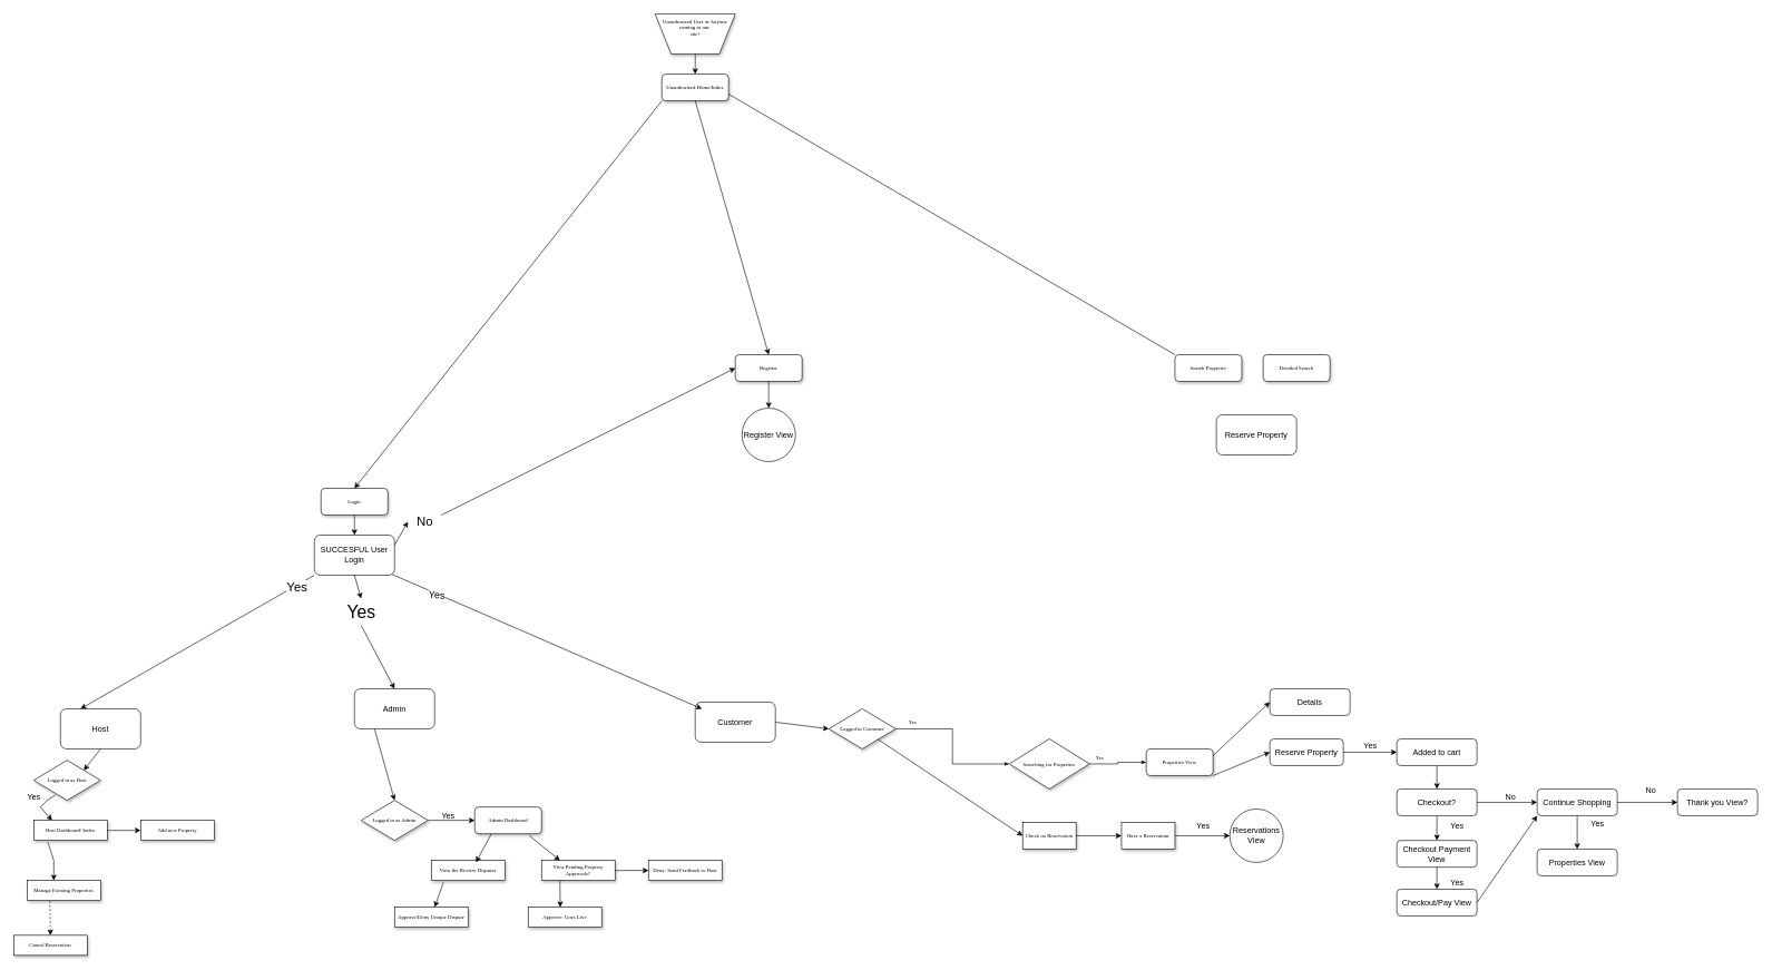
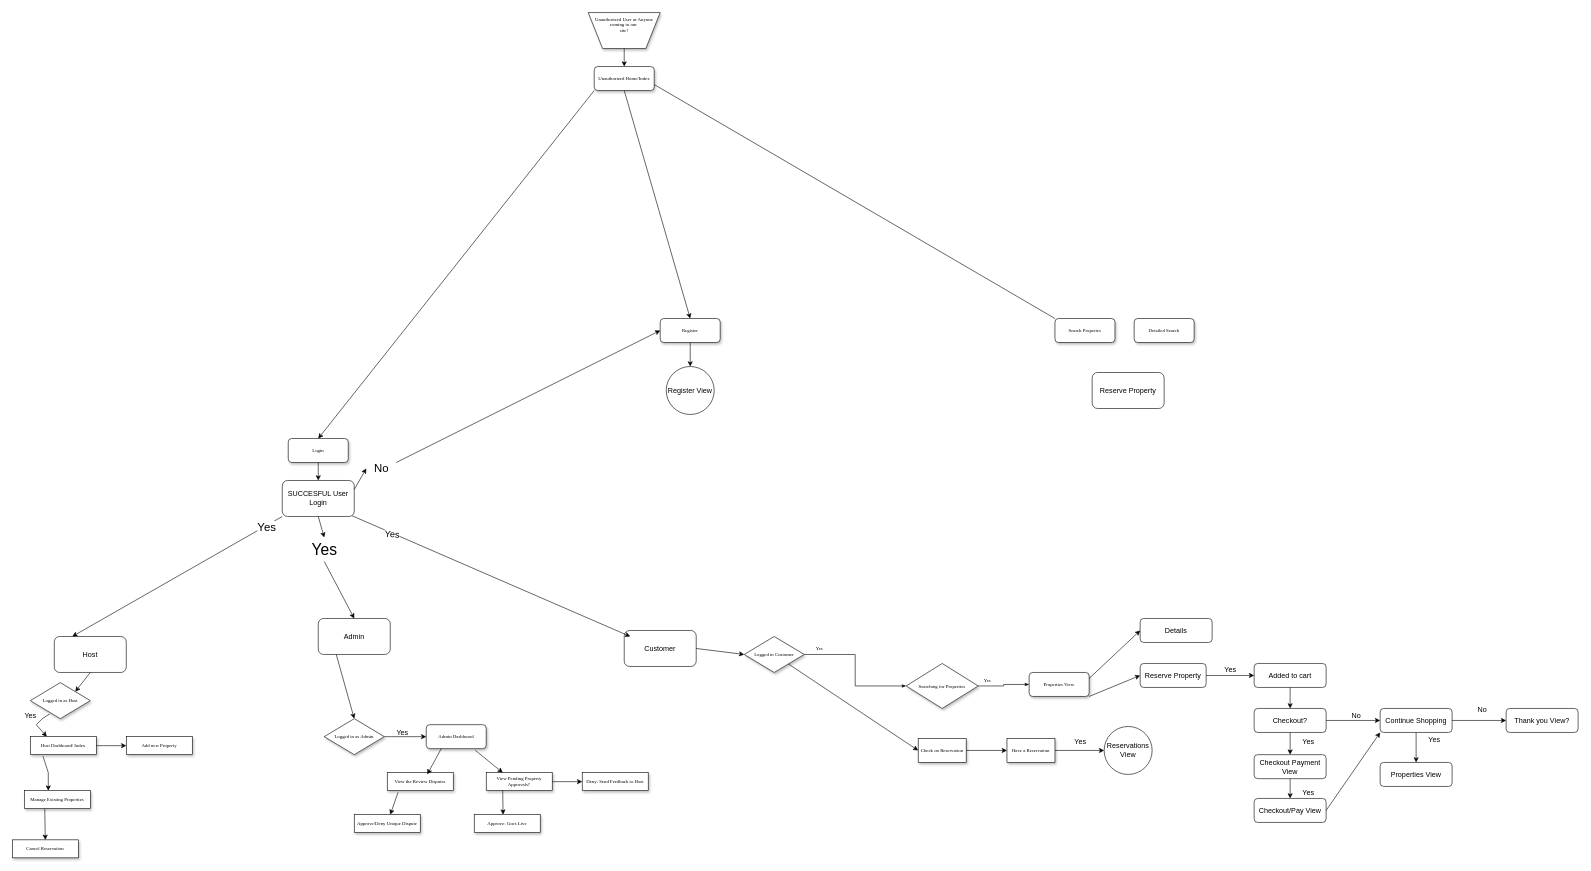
- <mxCell id="34" value="" style="endArrow=classic;html=1;rounded=0;exitX=0.31;exitY=1.018;exitDx=0;exitDy=0;exitPerimeter=0;entryX=0.5;entryY=0;entryDx=0;entryDy=0;dashed=1;" edge="1" parent="1" source="33" target="35"><mxGeometry width="50" height="50" relative="1" as="geometry"><mxPoint x="75" y="1357" as="sourcePoint" /><mxPoint x="70" y="1397" as="targetPoint" /><Array as="points" /></mxGeometry></mxCell>
+ <mxCell id="34" value="" style="endArrow=classic;html=1;rounded=0;exitX=0.31;exitY=1.018;exitDx=0;exitDy=0;exitPerimeter=0;entryX=0.5;entryY=0;entryDx=0;entryDy=0;" edge="1" parent="1" source="33" target="35"><mxGeometry width="50" height="50" relative="1" as="geometry"><mxPoint x="75" y="1357" as="sourcePoint" /><mxPoint x="70" y="1397" as="targetPoint" /><Array as="points" /></mxGeometry></mxCell>
